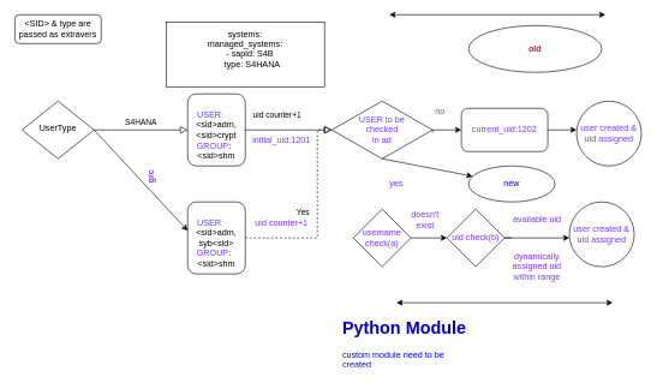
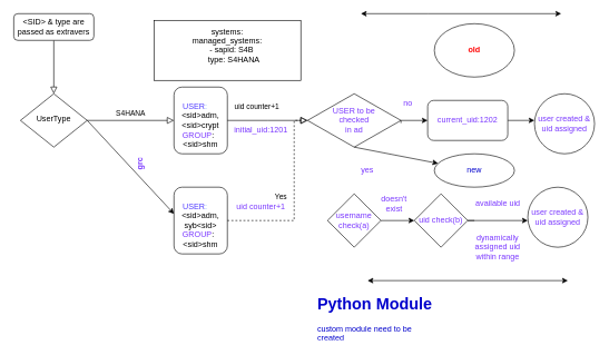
- <mxCell id="31" value="&lt;b&gt;&lt;font color=&quot;#FF0000&quot;&gt;old&lt;/font&gt;&lt;/b&gt;" style="ellipse;whiteSpace=wrap;html=1;fontColor=#7936FF;" vertex="1" parent="1"><mxGeometry x="650" y="35" width="185" height="65" as="geometry" /></mxCell>
+ <mxCell id="31" value="&lt;b&gt;&lt;font color=&quot;#FF0000&quot;&gt;old&lt;/font&gt;&lt;/b&gt;" style="ellipse;whiteSpace=wrap;html=1;fontColor=#7936FF;" vertex="1" parent="1"><mxGeometry x="650" y="35" width="120" height="80" as="geometry" /></mxCell>
+ <mxCell id="2" value="" style="rounded=0;html=1;jettySize=auto;orthogonalLoop=1;fontSize=11;endArrow=block;endFill=0;endSize=8;strokeWidth=1;shadow=0;labelBackgroundColor=none;edgeStyle=orthogonalEdgeStyle;" parent="1" source="3" target="5" edge="1"><mxGeometry relative="1" as="geometry" /></mxCell>
